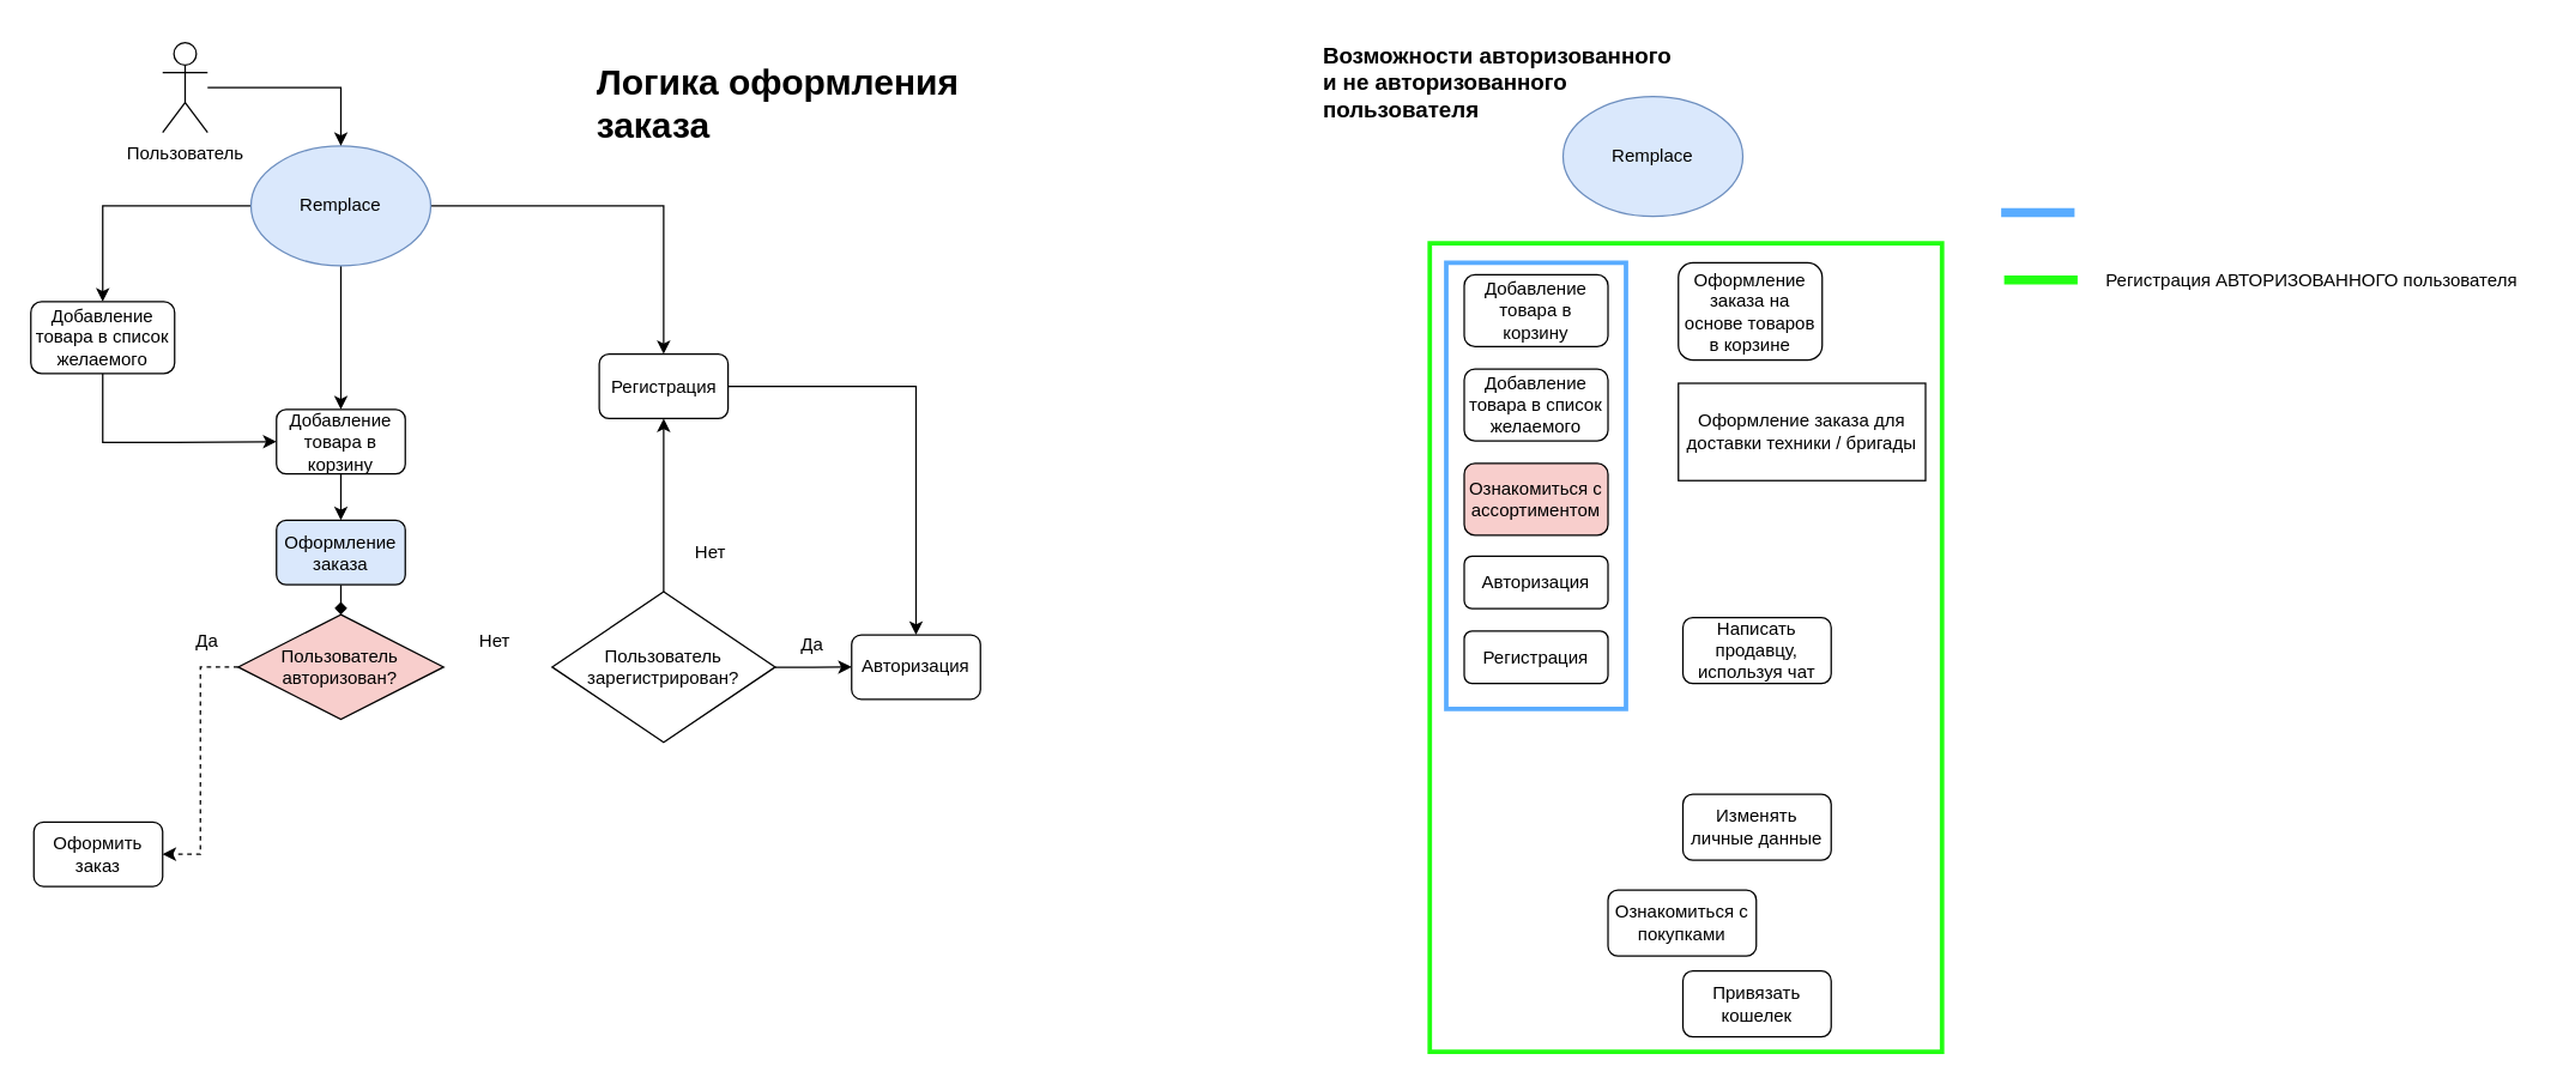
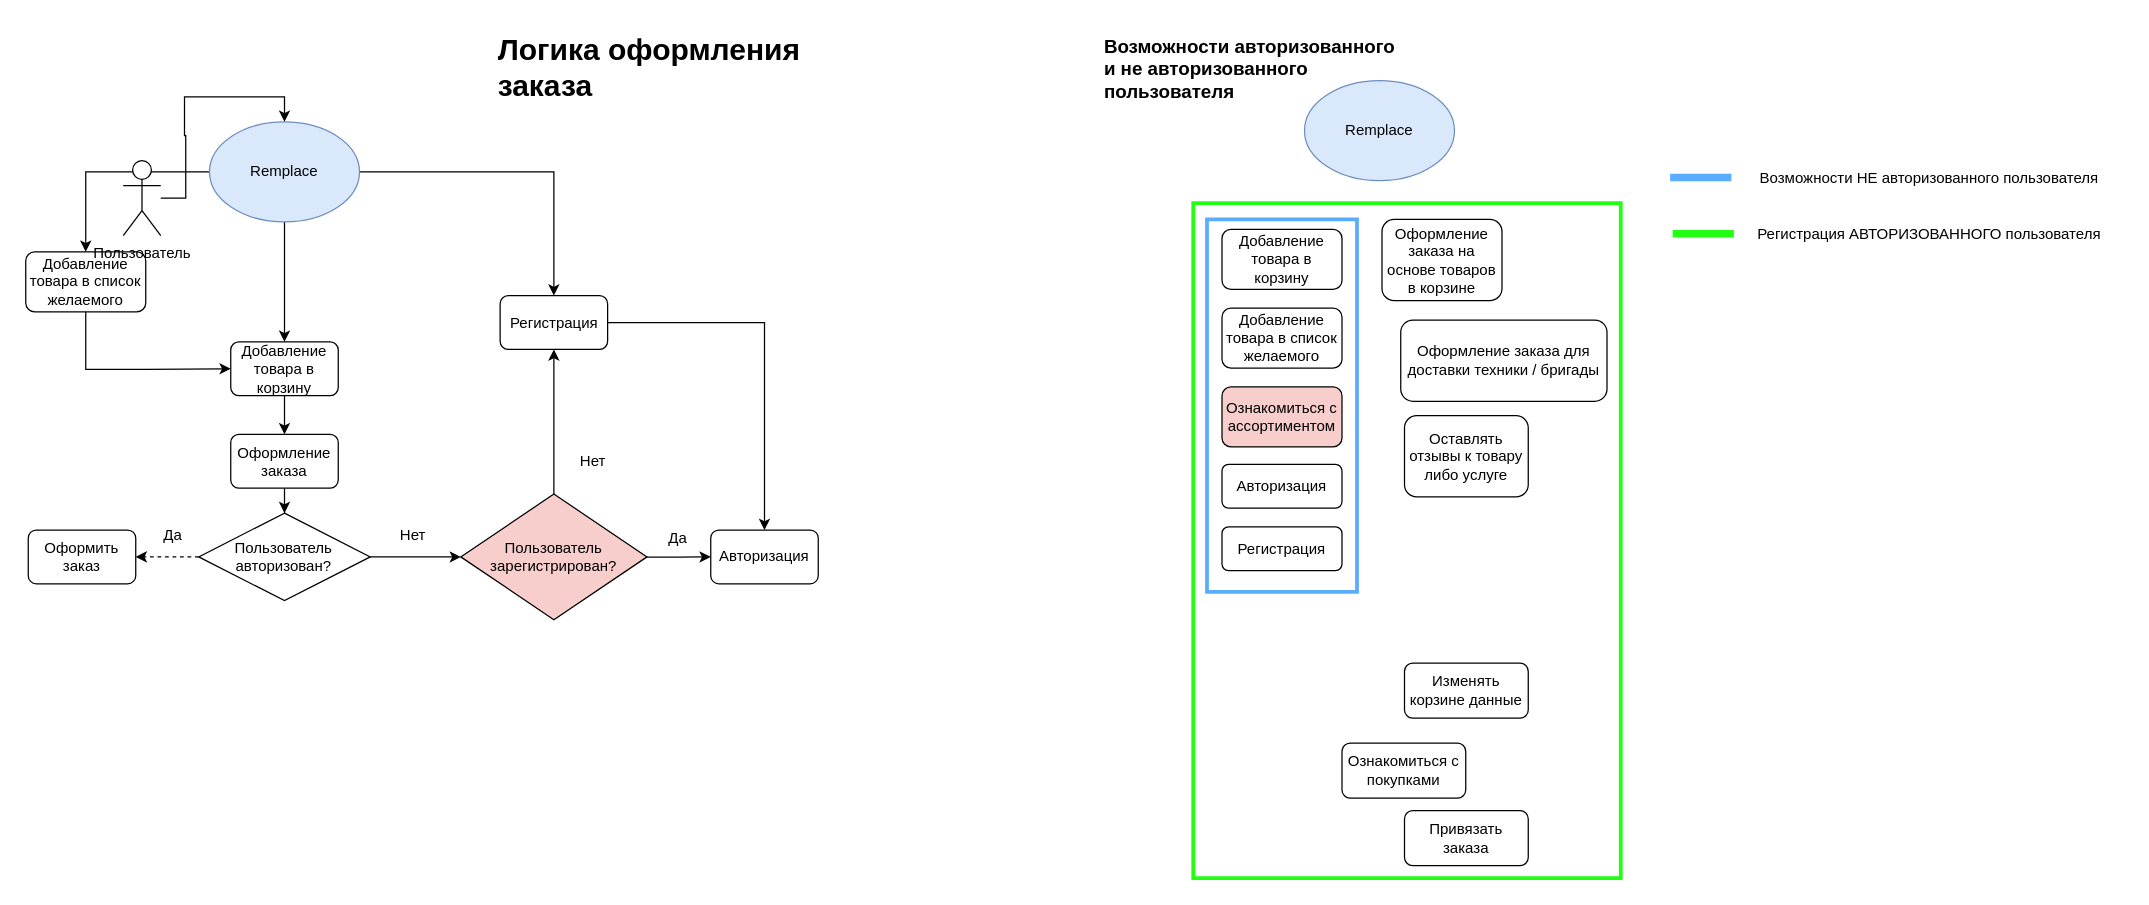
- <mxCell id="27" value="Пользователь" style="shape=umlActor;verticalLabelPosition=bottom;verticalAlign=top;html=1;outlineConnect=0;" vertex="1" parent="1"><mxGeometry x="108" y="28" width="30" height="60" as="geometry" /></mxCell>
+ <mxCell id="27" value="Пользователь" style="shape=umlActor;verticalLabelPosition=bottom;verticalAlign=top;html=1;outlineConnect=0;" vertex="1" parent="1"><mxGeometry x="98" y="128" width="30" height="60" as="geometry" /></mxCell>
- <mxCell id="28" value="&lt;h1&gt;Логика оформления заказа&lt;/h1&gt;" style="text;html=1;strokeColor=none;fillColor=none;spacing=5;spacingTop=-20;whiteSpace=wrap;overflow=hidden;rounded=0;" vertex="1" parent="1"><mxGeometry x="393" y="35" width="266" height="120" as="geometry" /></mxCell>
+ <mxCell id="28" value="&lt;h1&gt;Логика оформления заказа&lt;/h1&gt;" style="text;html=1;strokeColor=none;fillColor=none;spacing=5;spacingTop=-20;whiteSpace=wrap;overflow=hidden;rounded=0;" vertex="1" parent="1"><mxGeometry x="393" y="20" width="266" height="120" as="geometry" /></mxCell>
+ <mxCell id="47" value="Возможности НЕ авторизованного пользователя" style="text;html=1;strokeColor=none;fillColor=none;align=center;verticalAlign=middle;whiteSpace=wrap;rounded=0;" vertex="1" parent="1"><mxGeometry x="1389" y="126.5" width="308" height="30" as="geometry" /></mxCell>
- <mxCell id="34" value="Оформление заказа на основе товаров в корзине" style="rounded=1;whiteSpace=wrap;html=1;" vertex="1" parent="1"><mxGeometry x="1120" y="175" width="96" height="65" as="geometry" /></mxCell>
+ <mxCell id="34" value="Оформление заказа на основе товаров в корзине" style="rounded=1;whiteSpace=wrap;html=1;" vertex="1" parent="1"><mxGeometry x="1105" y="175" width="96" height="65" as="geometry" /></mxCell>
- <mxCell id="35" value="Оформление заказа для доставки техники / бригады" style="whiteSpace=wrap;html=1;rounded=0;" vertex="1" parent="1"><mxGeometry x="1120" y="255.5" width="165" height="65" as="geometry" /></mxCell>
+ <mxCell id="35" value="Оформление заказа для доставки техники / бригады" style="rounded=1;whiteSpace=wrap;html=1;" vertex="1" parent="1"><mxGeometry x="1120" y="255.5" width="165" height="65" as="geometry" /></mxCell>
+ <mxCell id="36" value="Оставлять отзывы к товару либо услуге" style="rounded=1;whiteSpace=wrap;html=1;" vertex="1" parent="1"><mxGeometry x="1123" y="332" width="99" height="65" as="geometry" /></mxCell>
- <mxCell id="13" value="Оформление заказа" style="rounded=1;whiteSpace=wrap;html=1;fillColor=#dae8fc;" vertex="1" parent="1"><mxGeometry x="184" y="347" width="86" height="43" as="geometry" /></mxCell>
+ <mxCell id="13" value="Оформление заказа" style="rounded=1;whiteSpace=wrap;html=1;" vertex="1" parent="1"><mxGeometry x="184" y="347" width="86" height="43" as="geometry" /></mxCell>
- <mxCell id="12" style="edgeStyle=orthogonalEdgeStyle;rounded=0;orthogonalLoop=1;jettySize=auto;html=1;endArrow=diamond;" edge="1" parent="1" source="13" target="16"><mxGeometry relative="1" as="geometry" /></mxCell>
+ <mxCell id="12" style="edgeStyle=orthogonalEdgeStyle;rounded=0;orthogonalLoop=1;jettySize=auto;html=1;" edge="1" parent="1" source="13" target="16"><mxGeometry relative="1" as="geometry" /></mxCell>
- <mxCell id="37" value="Написать продавцу, используя чат" style="rounded=1;whiteSpace=wrap;html=1;" vertex="1" parent="1"><mxGeometry x="1123" y="412" width="99" height="44" as="geometry" /></mxCell>
- <mxCell id="16" value="Пользователь авторизован?" style="rhombus;whiteSpace=wrap;html=1;fillColor=#f8cecc;" vertex="1" parent="1"><mxGeometry x="158.4" y="410" width="137.2" height="70" as="geometry" /></mxCell>
+ <mxCell id="16" value="Пользователь авторизован?" style="rhombus;whiteSpace=wrap;html=1;" vertex="1" parent="1"><mxGeometry x="158.4" y="410" width="137.2" height="70" as="geometry" /></mxCell>
+ <mxCell id="15" style="edgeStyle=orthogonalEdgeStyle;rounded=0;orthogonalLoop=1;jettySize=auto;html=1;" edge="1" parent="1" source="16" target="19"><mxGeometry relative="1" as="geometry" /></mxCell>
- <mxCell id="19" value="Пользователь зарегистрирован?" style="rhombus;whiteSpace=wrap;html=1;" vertex="1" parent="1"><mxGeometry x="368" y="394.75" width="149" height="100.5" as="geometry" /></mxCell>
+ <mxCell id="19" value="Пользователь зарегистрирован?" style="rhombus;whiteSpace=wrap;html=1;fillColor=#f8cecc;" vertex="1" parent="1"><mxGeometry x="368" y="394.75" width="149" height="100.5" as="geometry" /></mxCell>
- <mxCell id="40" value="Изменять личные данные" style="rounded=1;whiteSpace=wrap;html=1;" vertex="1" parent="1"><mxGeometry x="1123" y="530" width="99" height="44" as="geometry" /></mxCell>
+ <mxCell id="40" value="Изменять корзине данные" style="rounded=1;whiteSpace=wrap;html=1;" vertex="1" parent="1"><mxGeometry x="1123" y="530" width="99" height="44" as="geometry" /></mxCell>
- <mxCell id="20" value="Оформить заказ" style="rounded=1;whiteSpace=wrap;html=1;" vertex="1" parent="1"><mxGeometry x="22" y="548.5" width="86" height="43" as="geometry" /></mxCell>
+ <mxCell id="20" value="Оформить заказ" style="rounded=1;whiteSpace=wrap;html=1;" vertex="1" parent="1"><mxGeometry x="22" y="423.5" width="86" height="43" as="geometry" /></mxCell>
- <mxCell id="42" value="Привязать кошелек" style="rounded=1;whiteSpace=wrap;html=1;" vertex="1" parent="1"><mxGeometry x="1123" y="648" width="99" height="44" as="geometry" /></mxCell>
+ <mxCell id="42" value="Привязать заказа" style="rounded=1;whiteSpace=wrap;html=1;" vertex="1" parent="1"><mxGeometry x="1123" y="648" width="99" height="44" as="geometry" /></mxCell>
